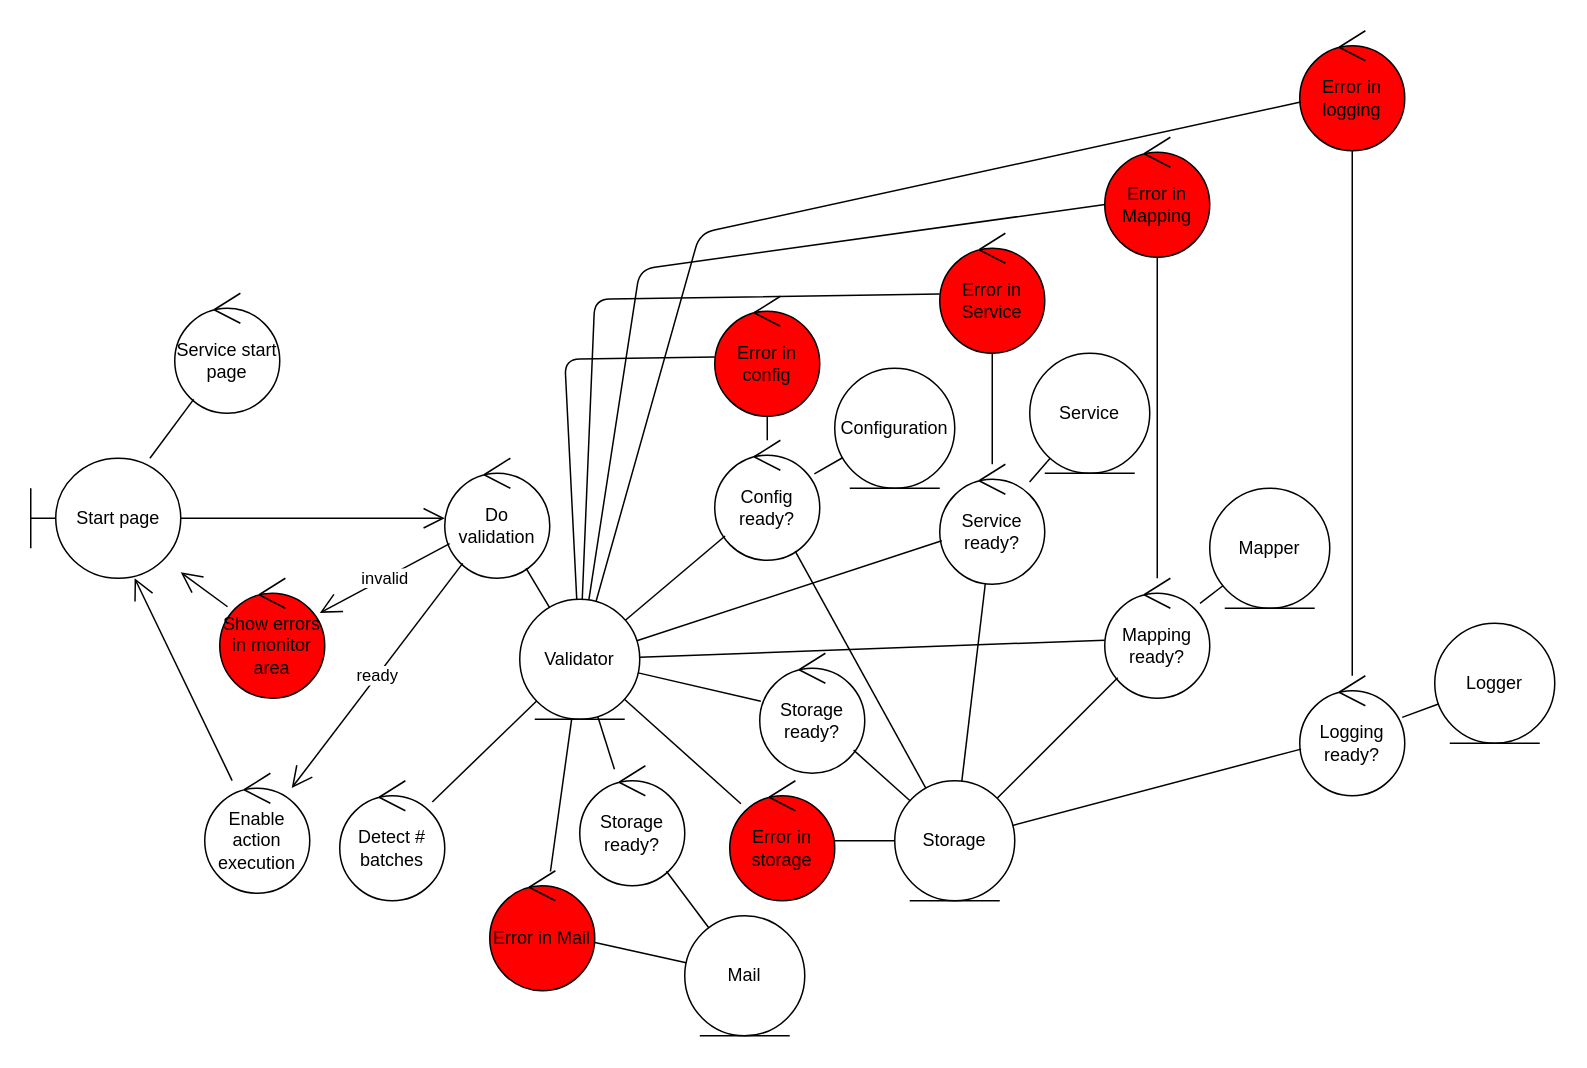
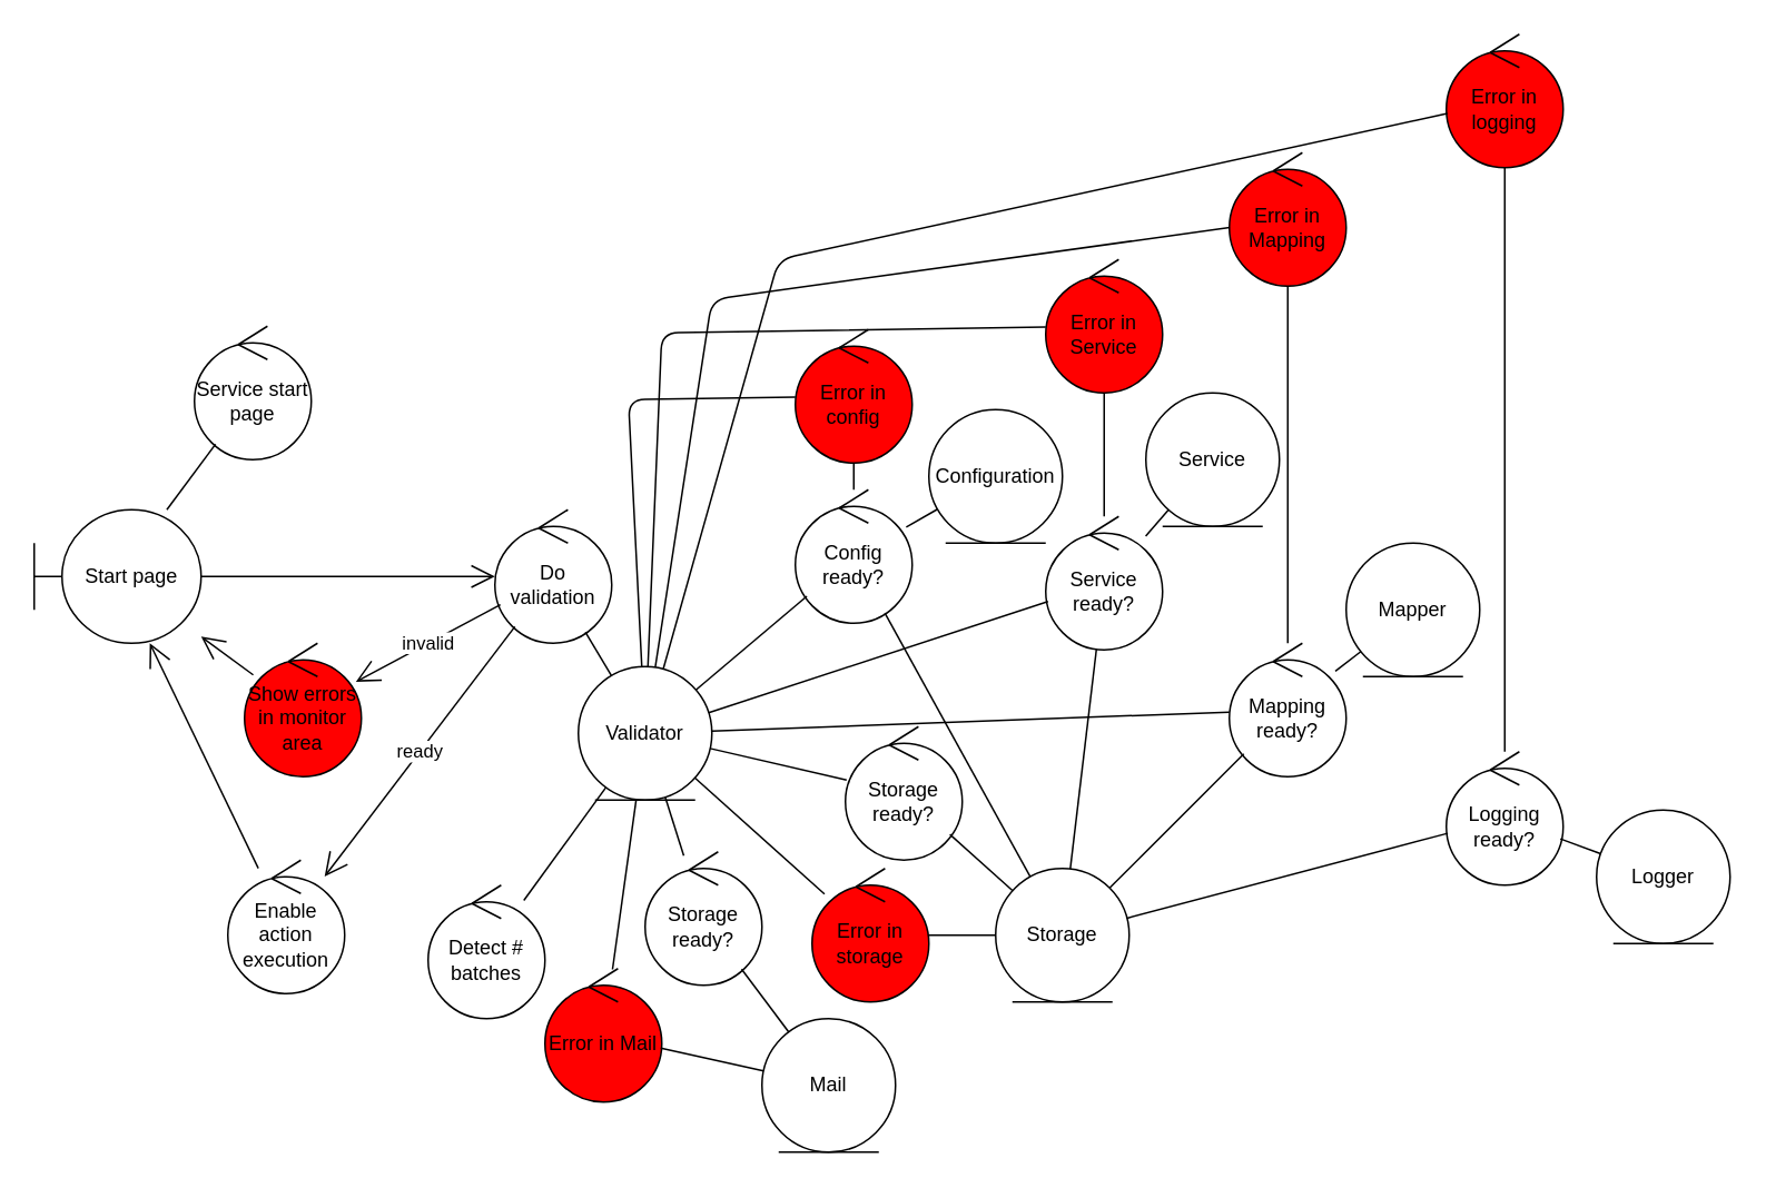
- <mxCell id="45" value="Logger" style="ellipse;shape=umlEntity;whiteSpace=wrap;html=1;labelBackgroundColor=none;fillColor=#FFFFFF;" vertex="1" parent="1"><mxGeometry x="956" y="415" width="80" height="80" as="geometry" /></mxCell>
+ <mxCell id="45" value="Logger" style="ellipse;shape=umlEntity;whiteSpace=wrap;html=1;labelBackgroundColor=none;fillColor=#FFFFFF;" vertex="1" parent="1"><mxGeometry x="956" y="485" width="80" height="80" as="geometry" /></mxCell>
- <mxCell id="47" value="Detect # batches" style="ellipse;shape=umlControl;whiteSpace=wrap;html=1;" vertex="1" parent="1"><mxGeometry x="226" y="520" width="70" height="80" as="geometry" /></mxCell>
+ <mxCell id="47" value="Detect # batches" style="ellipse;shape=umlControl;whiteSpace=wrap;html=1;" vertex="1" parent="1"><mxGeometry x="256" y="530" width="70" height="80" as="geometry" /></mxCell>
